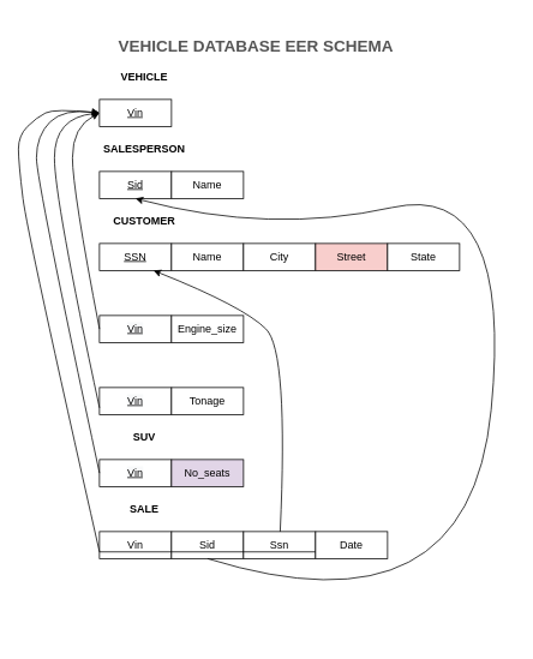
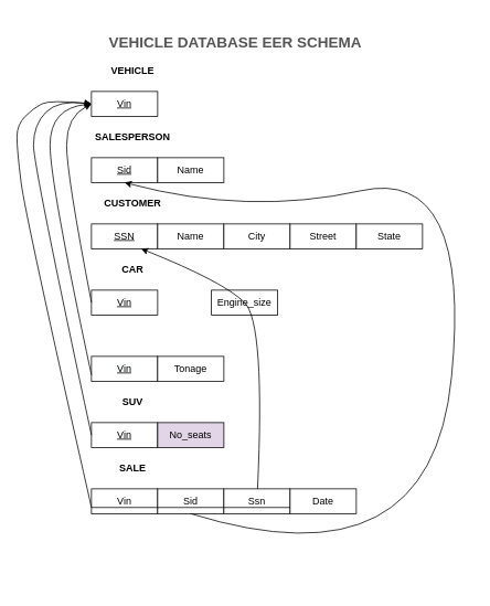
- <mxCell id="8" value="Street" style="rounded=0;whiteSpace=wrap;html=1;fillColor=#f8cecc;" vertex="1" parent="1"><mxGeometry x="350" y="270" width="80" height="30" as="geometry" /></mxCell>
+ <mxCell id="8" value="Street" style="rounded=0;whiteSpace=wrap;html=1;" vertex="1" parent="1"><mxGeometry x="350" y="270" width="80" height="30" as="geometry" /></mxCell>
+ <mxCell id="19" value="CAR" style="text;html=1;strokeColor=none;fillColor=none;align=center;verticalAlign=middle;whiteSpace=wrap;rounded=0;fontStyle=1" vertex="1" parent="1"><mxGeometry x="110" y="310" width="100" height="30" as="geometry" /></mxCell>
- <mxCell id="11" value="Engine_size" style="rounded=0;whiteSpace=wrap;html=1;" vertex="1" parent="1"><mxGeometry x="190" y="350" width="80" height="30" as="geometry" /></mxCell>
+ <mxCell id="11" value="Engine_size" style="rounded=0;whiteSpace=wrap;html=1;" vertex="1" parent="1"><mxGeometry x="255" y="350" width="80" height="30" as="geometry" /></mxCell>
